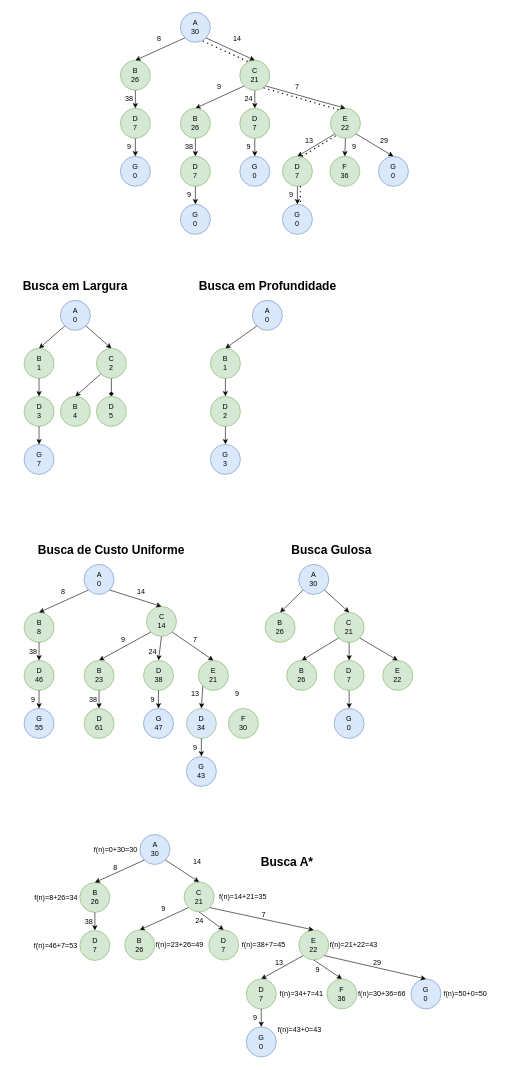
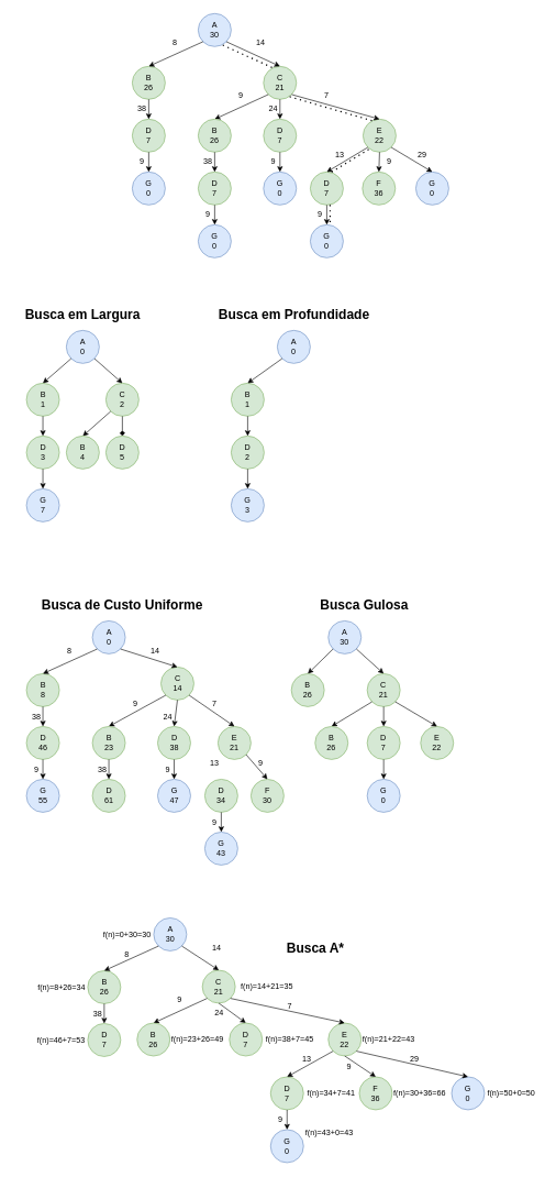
- <mxCell id="156" value="" style="endArrow=classic;html=1;rounded=0;exitX=0;exitY=1;exitDx=0;exitDy=0;entryX=0.5;entryY=0;entryDx=0;entryDy=0;" edge="1" parent="1" source="63" target="152"><mxGeometry width="50" height="50" relative="1" as="geometry"><mxPoint x="380" y="1210" as="sourcePoint" /><mxPoint x="430" y="1160" as="targetPoint" /></mxGeometry></mxCell>
+ <mxCell id="89" value="" style="endArrow=classic;html=1;rounded=0;exitX=1;exitY=1;exitDx=0;exitDy=0;entryX=0.5;entryY=0;entryDx=0;entryDy=0;" parent="1" source="63" target="88" edge="1"><mxGeometry width="50" height="50" relative="1" as="geometry"><mxPoint x="220" y="1050" as="sourcePoint" /><mxPoint x="270" y="1000" as="targetPoint" /></mxGeometry></mxCell>
- <mxCell id="152" value="D&lt;br&gt;34" style="ellipse;whiteSpace=wrap;html=1;aspect=fixed;fillColor=#dae8fc;strokeColor=#82b366;" vertex="1" parent="1"><mxGeometry x="310" y="1180" width="50" height="50" as="geometry" /></mxCell>
+ <mxCell id="152" value="D&lt;br&gt;34" style="ellipse;whiteSpace=wrap;html=1;aspect=fixed;fillColor=#d5e8d4;strokeColor=#82b366;" vertex="1" parent="1"><mxGeometry x="310" y="1180" width="50" height="50" as="geometry" /></mxCell>
